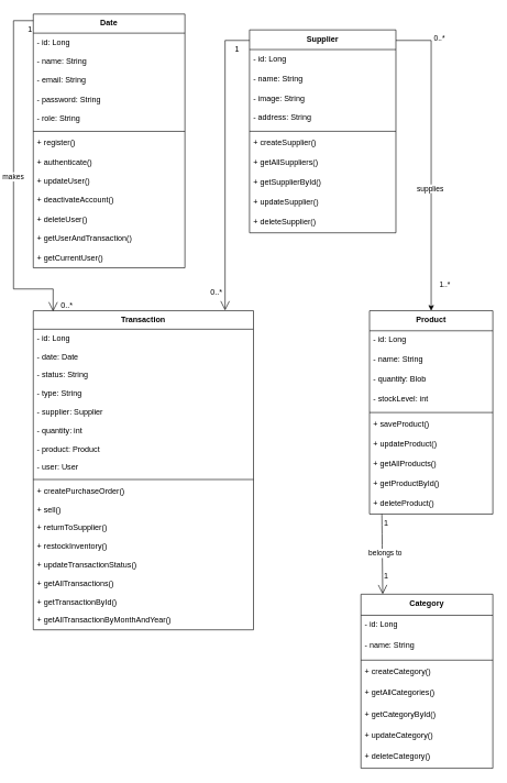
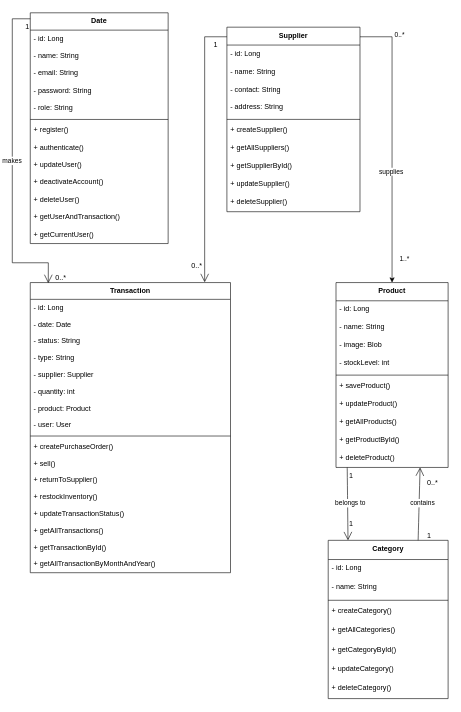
- <mxCell id="19" value="- image: String" style="text;strokeColor=none;fillColor=none;align=left;verticalAlign=top;spacingLeft=4;spacingRight=4;overflow=hidden;rotatable=0;points=[[0,0.5],[1,0.5]];portConstraint=eastwest;" parent="16" vertex="1"><mxGeometry y="89.818" width="222" height="30" as="geometry" /></mxCell>
+ <mxCell id="19" value="- contact: String" style="text;strokeColor=none;fillColor=none;align=left;verticalAlign=top;spacingLeft=4;spacingRight=4;overflow=hidden;rotatable=0;points=[[0,0.5],[1,0.5]];portConstraint=eastwest;" parent="16" vertex="1"><mxGeometry y="89.818" width="222" height="30" as="geometry" /></mxCell>
- <mxCell id="30" value="- quantity: Blob" style="text;strokeColor=none;fillColor=none;align=left;verticalAlign=top;spacingLeft=4;spacingRight=4;overflow=hidden;rotatable=0;points=[[0,0.5],[1,0.5]];portConstraint=eastwest;" parent="27" vertex="1"><mxGeometry y="90.4" width="187" height="30" as="geometry" /></mxCell>
+ <mxCell id="30" value="- image: Blob" style="text;strokeColor=none;fillColor=none;align=left;verticalAlign=top;spacingLeft=4;spacingRight=4;overflow=hidden;rotatable=0;points=[[0,0.5],[1,0.5]];portConstraint=eastwest;" parent="27" vertex="1"><mxGeometry y="90.4" width="187" height="30" as="geometry" /></mxCell>
+ <mxCell id="74" value="contains" style="curved=1;startArrow=none;endArrow=open;endSize=12;exitX=0.75;exitY=0;entryX=0.75;entryY=1;rounded=0;exitDx=0;exitDy=0;" parent="1" source="38" target="27" edge="1"><mxGeometry x="0.041" y="-6" relative="1" as="geometry"><Array as="points" /><mxPoint as="offset" /></mxGeometry></mxCell>
+ <mxCell id="75" value="1" style="edgeLabel;resizable=0;labelBackgroundColor=none;fontSize=12;align=right;verticalAlign=bottom;" parent="74" vertex="1"><mxGeometry x="-1" relative="1" as="geometry"><mxPoint x="23" as="offset" /></mxGeometry></mxCell>
+ <mxCell id="76" value="0..*" style="edgeLabel;resizable=0;labelBackgroundColor=none;fontSize=12;align=left;verticalAlign=top;" parent="74" vertex="1"><mxGeometry x="1" relative="1" as="geometry"><mxPoint x="10" y="12" as="offset" /></mxGeometry></mxCell>
